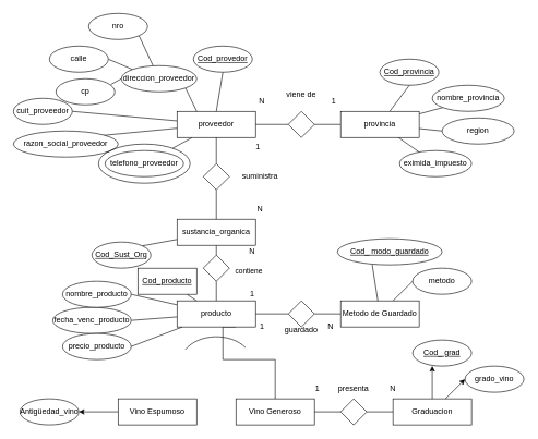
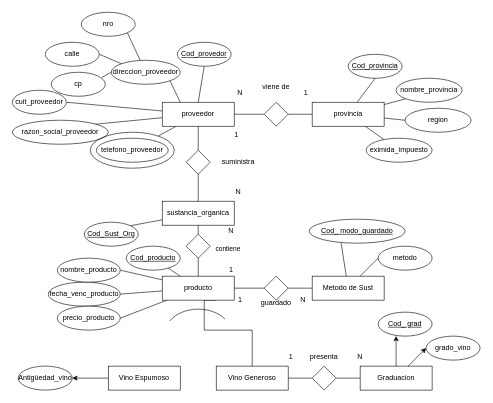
- <mxCell id="14" value="&lt;u&gt;Cod_producto&lt;/u&gt;" style="whiteSpace=wrap;html=1;rounded=0;" vertex="1" parent="1"><mxGeometry x="210" y="410" width="90" height="40" as="geometry" /></mxCell>
+ <mxCell id="14" value="&lt;u&gt;Cod_producto&lt;/u&gt;" style="ellipse;whiteSpace=wrap;html=1;" vertex="1" parent="1"><mxGeometry x="210" y="410" width="90" height="40" as="geometry" /></mxCell>
- <mxCell id="63" value="Metodo de Guardado" style="rounded=0;whiteSpace=wrap;html=1;" vertex="1" parent="1"><mxGeometry x="520" y="460" width="120" height="40" as="geometry" /></mxCell>
+ <mxCell id="63" value="Metodo de Sust" style="rounded=0;whiteSpace=wrap;html=1;" vertex="1" parent="1"><mxGeometry x="520" y="460" width="120" height="40" as="geometry" /></mxCell>
